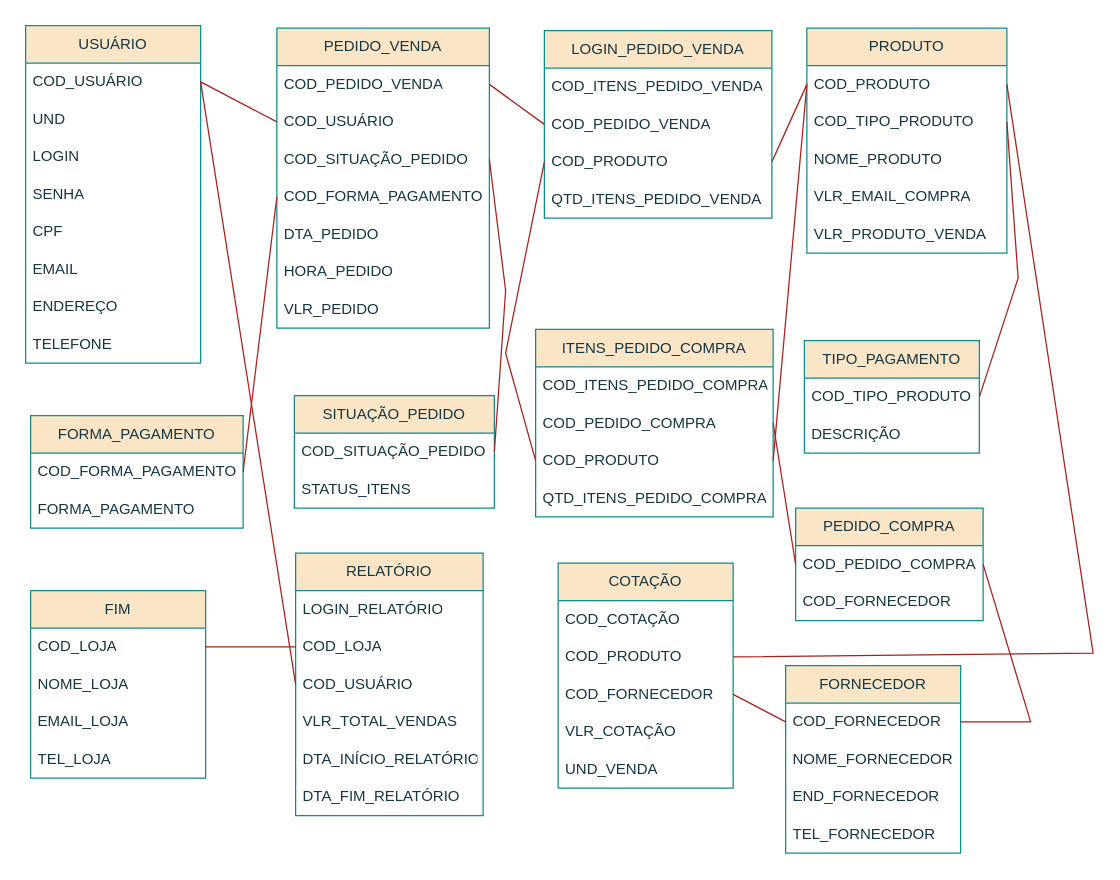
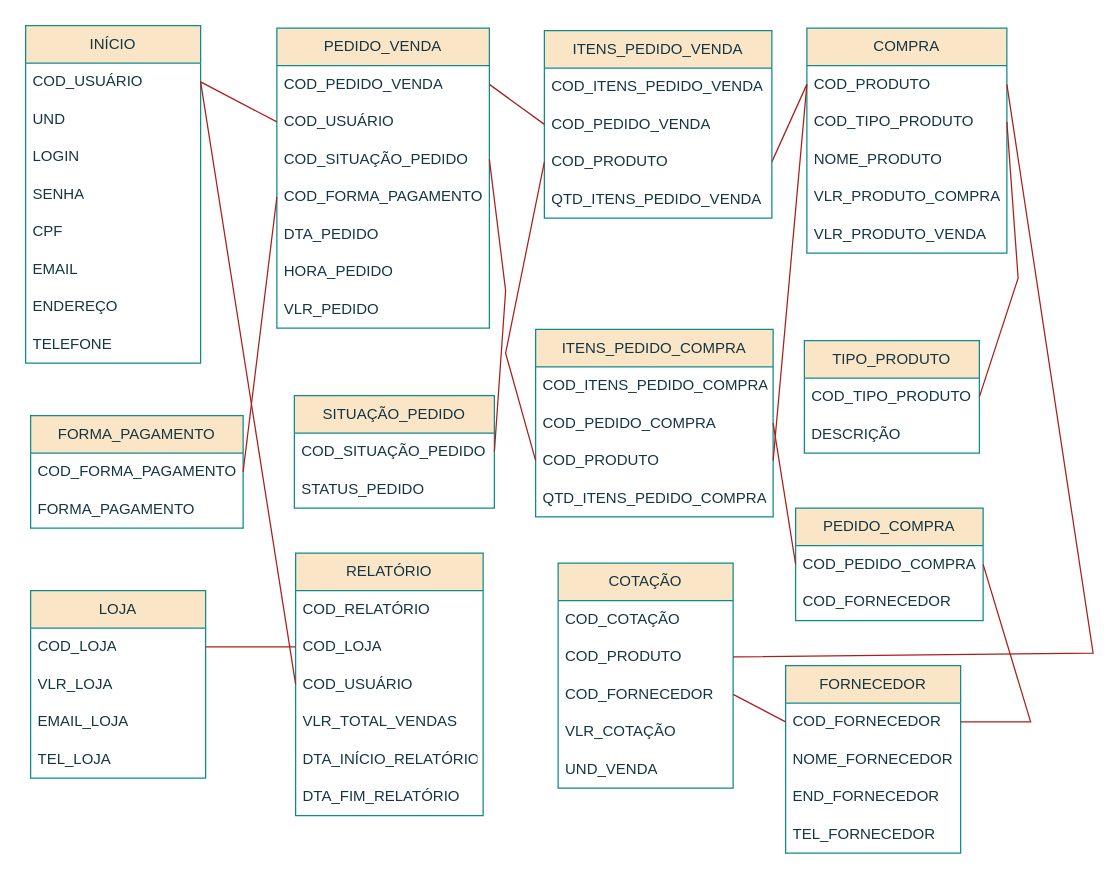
- <mxCell id="2" value="&lt;font style=&quot;vertical-align: inherit;&quot;&gt;&lt;font style=&quot;vertical-align: inherit;&quot;&gt;USUÁRIO&lt;/font&gt;&lt;/font&gt;" style="swimlane;fontStyle=0;childLayout=stackLayout;horizontal=1;startSize=30;horizontalStack=0;resizeParent=1;resizeParentMax=0;resizeLast=0;collapsible=1;marginBottom=0;whiteSpace=wrap;html=1;rounded=0;labelBackgroundColor=none;fillColor=#FAE5C7;strokeColor=#0F8B8D;fontColor=#143642;" vertex="1" parent="1"><mxGeometry x="20" y="20" width="140" height="270" as="geometry" /></mxCell>
+ <mxCell id="2" value="&lt;font style=&quot;vertical-align: inherit;&quot;&gt;&lt;font style=&quot;vertical-align: inherit;&quot;&gt;INÍCIO&lt;/font&gt;&lt;/font&gt;" style="swimlane;fontStyle=0;childLayout=stackLayout;horizontal=1;startSize=30;horizontalStack=0;resizeParent=1;resizeParentMax=0;resizeLast=0;collapsible=1;marginBottom=0;whiteSpace=wrap;html=1;rounded=0;labelBackgroundColor=none;fillColor=#FAE5C7;strokeColor=#0F8B8D;fontColor=#143642;" vertex="1" parent="1"><mxGeometry x="20" y="20" width="140" height="270" as="geometry" /></mxCell>
- <mxCell id="32" value="PRODUTO" style="swimlane;fontStyle=0;childLayout=stackLayout;horizontal=1;startSize=30;horizontalStack=0;resizeParent=1;resizeParentMax=0;resizeLast=0;collapsible=1;marginBottom=0;whiteSpace=wrap;html=1;rounded=0;labelBackgroundColor=none;fillColor=#FAE5C7;strokeColor=#0F8B8D;fontColor=#143642;" vertex="1" parent="1"><mxGeometry x="645" y="22" width="160" height="180" as="geometry" /></mxCell>
+ <mxCell id="32" value="COMPRA" style="swimlane;fontStyle=0;childLayout=stackLayout;horizontal=1;startSize=30;horizontalStack=0;resizeParent=1;resizeParentMax=0;resizeLast=0;collapsible=1;marginBottom=0;whiteSpace=wrap;html=1;rounded=0;labelBackgroundColor=none;fillColor=#FAE5C7;strokeColor=#0F8B8D;fontColor=#143642;" vertex="1" parent="1"><mxGeometry x="645" y="22" width="160" height="180" as="geometry" /></mxCell>
- <mxCell id="63" value="LOGIN_PEDIDO_VENDA" style="swimlane;fontStyle=0;childLayout=stackLayout;horizontal=1;startSize=30;horizontalStack=0;resizeParent=1;resizeParentMax=0;resizeLast=0;collapsible=1;marginBottom=0;whiteSpace=wrap;html=1;rounded=0;labelBackgroundColor=none;fillColor=#FAE5C7;strokeColor=#0F8B8D;fontColor=#143642;" vertex="1" parent="1"><mxGeometry x="435" y="24" width="182" height="150" as="geometry" /></mxCell>
+ <mxCell id="63" value="ITENS_PEDIDO_VENDA" style="swimlane;fontStyle=0;childLayout=stackLayout;horizontal=1;startSize=30;horizontalStack=0;resizeParent=1;resizeParentMax=0;resizeLast=0;collapsible=1;marginBottom=0;whiteSpace=wrap;html=1;rounded=0;labelBackgroundColor=none;fillColor=#FAE5C7;strokeColor=#0F8B8D;fontColor=#143642;" vertex="1" parent="1"><mxGeometry x="435" y="24" width="182" height="150" as="geometry" /></mxCell>
- <mxCell id="36" value="VLR_EMAIL_COMPRA" style="text;strokeColor=none;fillColor=none;align=left;verticalAlign=middle;spacingLeft=4;spacingRight=4;overflow=hidden;points=[[0,0.5],[1,0.5]];portConstraint=eastwest;rotatable=0;whiteSpace=wrap;html=1;rounded=0;labelBackgroundColor=none;fontColor=#143642;" vertex="1" parent="32"><mxGeometry y="120" width="160" height="30" as="geometry" /></mxCell>
+ <mxCell id="36" value="VLR_PRODUTO_COMPRA" style="text;strokeColor=none;fillColor=none;align=left;verticalAlign=middle;spacingLeft=4;spacingRight=4;overflow=hidden;points=[[0,0.5],[1,0.5]];portConstraint=eastwest;rotatable=0;whiteSpace=wrap;html=1;rounded=0;labelBackgroundColor=none;fontColor=#143642;" vertex="1" parent="32"><mxGeometry y="120" width="160" height="30" as="geometry" /></mxCell>
- <mxCell id="42" value="TIPO_PAGAMENTO" style="swimlane;fontStyle=0;childLayout=stackLayout;horizontal=1;startSize=30;horizontalStack=0;resizeParent=1;resizeParentMax=0;resizeLast=0;collapsible=1;marginBottom=0;whiteSpace=wrap;html=1;rounded=0;labelBackgroundColor=none;fillColor=#FAE5C7;strokeColor=#0F8B8D;fontColor=#143642;" vertex="1" parent="1"><mxGeometry x="643" y="272" width="140" height="90" as="geometry" /></mxCell>
+ <mxCell id="42" value="TIPO_PRODUTO" style="swimlane;fontStyle=0;childLayout=stackLayout;horizontal=1;startSize=30;horizontalStack=0;resizeParent=1;resizeParentMax=0;resizeLast=0;collapsible=1;marginBottom=0;whiteSpace=wrap;html=1;rounded=0;labelBackgroundColor=none;fillColor=#FAE5C7;strokeColor=#0F8B8D;fontColor=#143642;" vertex="1" parent="1"><mxGeometry x="643" y="272" width="140" height="90" as="geometry" /></mxCell>
- <mxCell id="24" value="STATUS_ITENS" style="text;strokeColor=none;fillColor=none;align=left;verticalAlign=middle;spacingLeft=4;spacingRight=4;overflow=hidden;points=[[0,0.5],[1,0.5]];portConstraint=eastwest;rotatable=0;whiteSpace=wrap;html=1;rounded=0;labelBackgroundColor=none;fontColor=#143642;" vertex="1" parent="22"><mxGeometry y="60" width="160" height="30" as="geometry" /></mxCell>
+ <mxCell id="24" value="STATUS_PEDIDO" style="text;strokeColor=none;fillColor=none;align=left;verticalAlign=middle;spacingLeft=4;spacingRight=4;overflow=hidden;points=[[0,0.5],[1,0.5]];portConstraint=eastwest;rotatable=0;whiteSpace=wrap;html=1;rounded=0;labelBackgroundColor=none;fontColor=#143642;" vertex="1" parent="22"><mxGeometry y="60" width="160" height="30" as="geometry" /></mxCell>
- <mxCell id="46" value="FIM" style="swimlane;fontStyle=0;childLayout=stackLayout;horizontal=1;startSize=30;horizontalStack=0;resizeParent=1;resizeParentMax=0;resizeLast=0;collapsible=1;marginBottom=0;whiteSpace=wrap;html=1;fillColor=#FAE5C7;strokeColor=#0F8B8D;rounded=0;labelBackgroundColor=none;fontColor=#143642;" vertex="1" parent="1"><mxGeometry x="24" y="472" width="140" height="150" as="geometry" /></mxCell>
+ <mxCell id="46" value="LOJA" style="swimlane;fontStyle=0;childLayout=stackLayout;horizontal=1;startSize=30;horizontalStack=0;resizeParent=1;resizeParentMax=0;resizeLast=0;collapsible=1;marginBottom=0;whiteSpace=wrap;html=1;fillColor=#FAE5C7;strokeColor=#0F8B8D;rounded=0;labelBackgroundColor=none;fontColor=#143642;" vertex="1" parent="1"><mxGeometry x="24" y="472" width="140" height="150" as="geometry" /></mxCell>
- <mxCell id="71" value="LOGIN_RELATÓRIO" style="text;strokeColor=none;fillColor=none;align=left;verticalAlign=middle;spacingLeft=4;spacingRight=4;overflow=hidden;points=[[0,0.5],[1,0.5]];portConstraint=eastwest;rotatable=0;whiteSpace=wrap;html=1;fontColor=#143642;labelBackgroundColor=none;" vertex="1" parent="70"><mxGeometry y="30" width="150" height="30" as="geometry" /></mxCell>
+ <mxCell id="71" value="COD_RELATÓRIO" style="text;strokeColor=none;fillColor=none;align=left;verticalAlign=middle;spacingLeft=4;spacingRight=4;overflow=hidden;points=[[0,0.5],[1,0.5]];portConstraint=eastwest;rotatable=0;whiteSpace=wrap;html=1;fontColor=#143642;labelBackgroundColor=none;" vertex="1" parent="70"><mxGeometry y="30" width="150" height="30" as="geometry" /></mxCell>
- <mxCell id="48" value="NOME_LOJA" style="text;strokeColor=none;fillColor=none;align=left;verticalAlign=middle;spacingLeft=4;spacingRight=4;overflow=hidden;points=[[0,0.5],[1,0.5]];portConstraint=eastwest;rotatable=0;whiteSpace=wrap;html=1;rounded=0;labelBackgroundColor=none;fontColor=#143642;" vertex="1" parent="46"><mxGeometry y="60" width="140" height="30" as="geometry" /></mxCell>
+ <mxCell id="48" value="VLR_LOJA" style="text;strokeColor=none;fillColor=none;align=left;verticalAlign=middle;spacingLeft=4;spacingRight=4;overflow=hidden;points=[[0,0.5],[1,0.5]];portConstraint=eastwest;rotatable=0;whiteSpace=wrap;html=1;rounded=0;labelBackgroundColor=none;fontColor=#143642;" vertex="1" parent="46"><mxGeometry y="60" width="140" height="30" as="geometry" /></mxCell>
